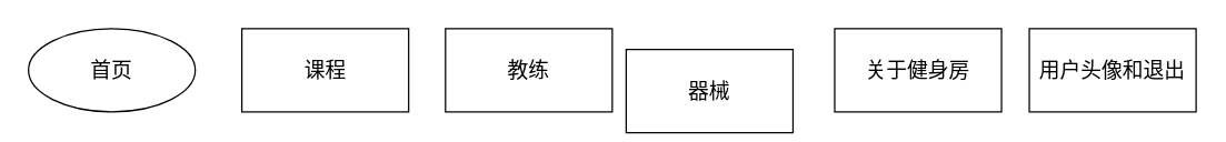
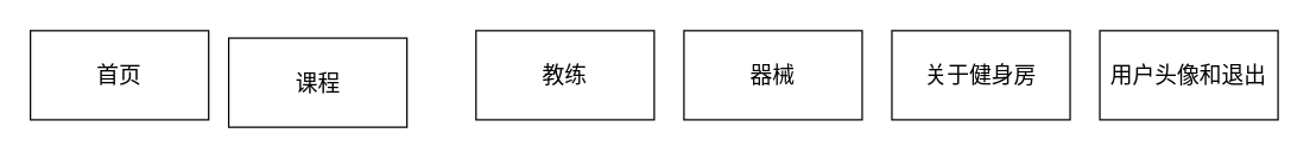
- <mxCell id="2" value="&lt;font style=&quot;font-size: 15px;&quot; face=&quot;Comic Sans MS&quot;&gt;首页&lt;/font&gt;" style="ellipse;whiteSpace=wrap;html=1;" parent="1" vertex="1"><mxGeometry x="20" y="20" width="120" height="60" as="geometry" /></mxCell>
+ <mxCell id="2" value="&lt;font style=&quot;font-size: 15px;&quot; face=&quot;Comic Sans MS&quot;&gt;首页&lt;/font&gt;" style="rounded=0;whiteSpace=wrap;html=1;" parent="1" vertex="1"><mxGeometry x="20" y="20" width="120" height="60" as="geometry" /></mxCell>
- <mxCell id="5" value="&lt;font face=&quot;Comic Sans MS&quot;&gt;&lt;span style=&quot;font-size: 15px;&quot;&gt;课程&lt;/span&gt;&lt;/font&gt;" style="rounded=0;whiteSpace=wrap;html=1;" parent="1" vertex="1"><mxGeometry x="173.5" y="20" width="120" height="60" as="geometry" /></mxCell>
+ <mxCell id="5" value="&lt;font face=&quot;Comic Sans MS&quot;&gt;&lt;span style=&quot;font-size: 15px;&quot;&gt;课程&lt;/span&gt;&lt;/font&gt;" style="rounded=0;whiteSpace=wrap;html=1;" parent="1" vertex="1"><mxGeometry x="153.5" y="25" width="120" height="60" as="geometry" /></mxCell>
- <mxCell id="4" value="&lt;font style=&quot;font-size: 15px;&quot; face=&quot;Comic Sans MS&quot;&gt;器械&lt;/font&gt;" style="rounded=0;whiteSpace=wrap;html=1;" parent="1" vertex="1"><mxGeometry x="450" y="35" width="120" height="60" as="geometry" /></mxCell>
+ <mxCell id="4" value="&lt;font style=&quot;font-size: 15px;&quot; face=&quot;Comic Sans MS&quot;&gt;器械&lt;/font&gt;" style="rounded=0;whiteSpace=wrap;html=1;" parent="1" vertex="1"><mxGeometry x="460" y="20" width="120" height="60" as="geometry" /></mxCell>
